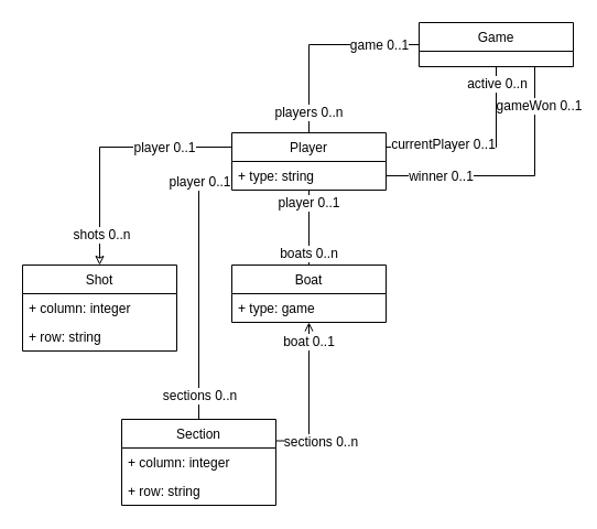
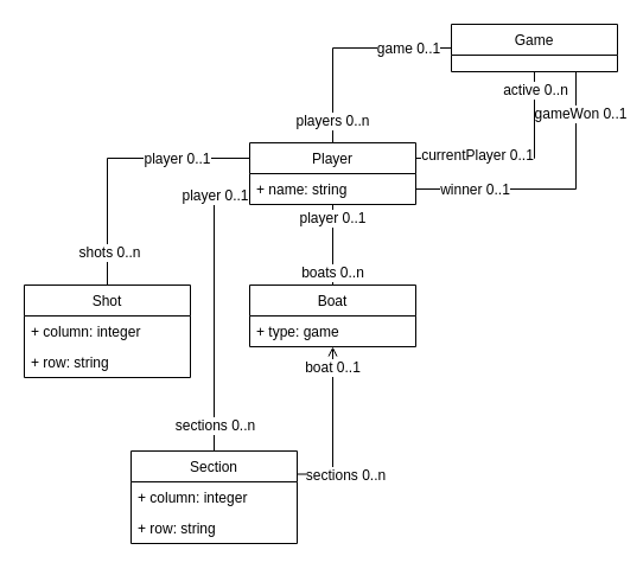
- <mxCell id="16" value="+ type: string" style="text;strokeColor=none;fillColor=none;align=left;verticalAlign=top;spacingLeft=4;spacingRight=4;overflow=hidden;rotatable=0;points=[[0,0.5],[1,0.5]];portConstraint=eastwest;" parent="15" vertex="1"><mxGeometry y="26" width="140" height="26" as="geometry" /></mxCell>
+ <mxCell id="16" value="+ name: string" style="text;strokeColor=none;fillColor=none;align=left;verticalAlign=top;spacingLeft=4;spacingRight=4;overflow=hidden;rotatable=0;points=[[0,0.5],[1,0.5]];portConstraint=eastwest;" parent="15" vertex="1"><mxGeometry y="26" width="140" height="26" as="geometry" /></mxCell>
- <mxCell id="12" style="edgeStyle=orthogonalEdgeStyle;rounded=0;orthogonalLoop=1;jettySize=auto;html=1;exitX=0;exitY=0.25;exitDx=0;exitDy=0;entryX=0.5;entryY=0;entryDx=0;entryDy=0;endArrow=classic;endFill=0;" parent="1" source="15" target="17" edge="1"><mxGeometry relative="1" as="geometry" /></mxCell>
+ <mxCell id="12" style="edgeStyle=orthogonalEdgeStyle;rounded=0;orthogonalLoop=1;jettySize=auto;html=1;exitX=0;exitY=0.25;exitDx=0;exitDy=0;entryX=0.5;entryY=0;entryDx=0;entryDy=0;endArrow=none;endFill=0;" parent="1" source="15" target="17" edge="1"><mxGeometry relative="1" as="geometry" /></mxCell>
